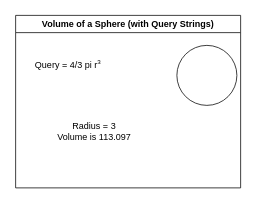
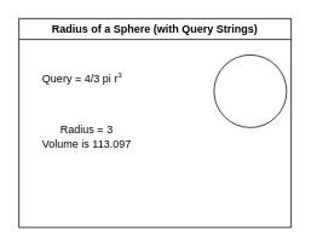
- <mxCell id="2" value="Volume of a Sphere (with Query Strings)" style="swimlane;" vertex="1" parent="1"><mxGeometry x="20" y="20" width="300" height="230" as="geometry" /></mxCell>
+ <mxCell id="2" value="Radius of a Sphere (with Query Strings)" style="swimlane;" vertex="1" parent="1"><mxGeometry x="20" y="20" width="300" height="230" as="geometry" /></mxCell>
- <mxCell id="5" value="&lt;font style=&quot;font-size: 12px&quot;&gt;Radius = 3&lt;br&gt;Volume is&amp;nbsp;&lt;span style=&quot;font-family: &amp;#34;arial&amp;#34; , sans-serif&quot;&gt;113.097&lt;/span&gt;&lt;/font&gt;" style="text;html=1;strokeColor=none;fillColor=none;align=center;verticalAlign=middle;whiteSpace=wrap;rounded=0;" vertex="1" parent="2"><mxGeometry x="30" y="105" width="150" height="100" as="geometry" /></mxCell>
+ <mxCell id="5" value="&lt;font style=&quot;font-size: 12px&quot;&gt;Radius = 3&lt;br&gt;Volume is&amp;nbsp;&lt;span style=&quot;font-family: &amp;#34;arial&amp;#34; , sans-serif&quot;&gt;113.097&lt;/span&gt;&lt;/font&gt;" style="text;html=1;strokeColor=none;fillColor=none;align=center;verticalAlign=middle;whiteSpace=wrap;rounded=0;" vertex="1" parent="2"><mxGeometry y="80" width="150" height="100" as="geometry" /></mxCell>
